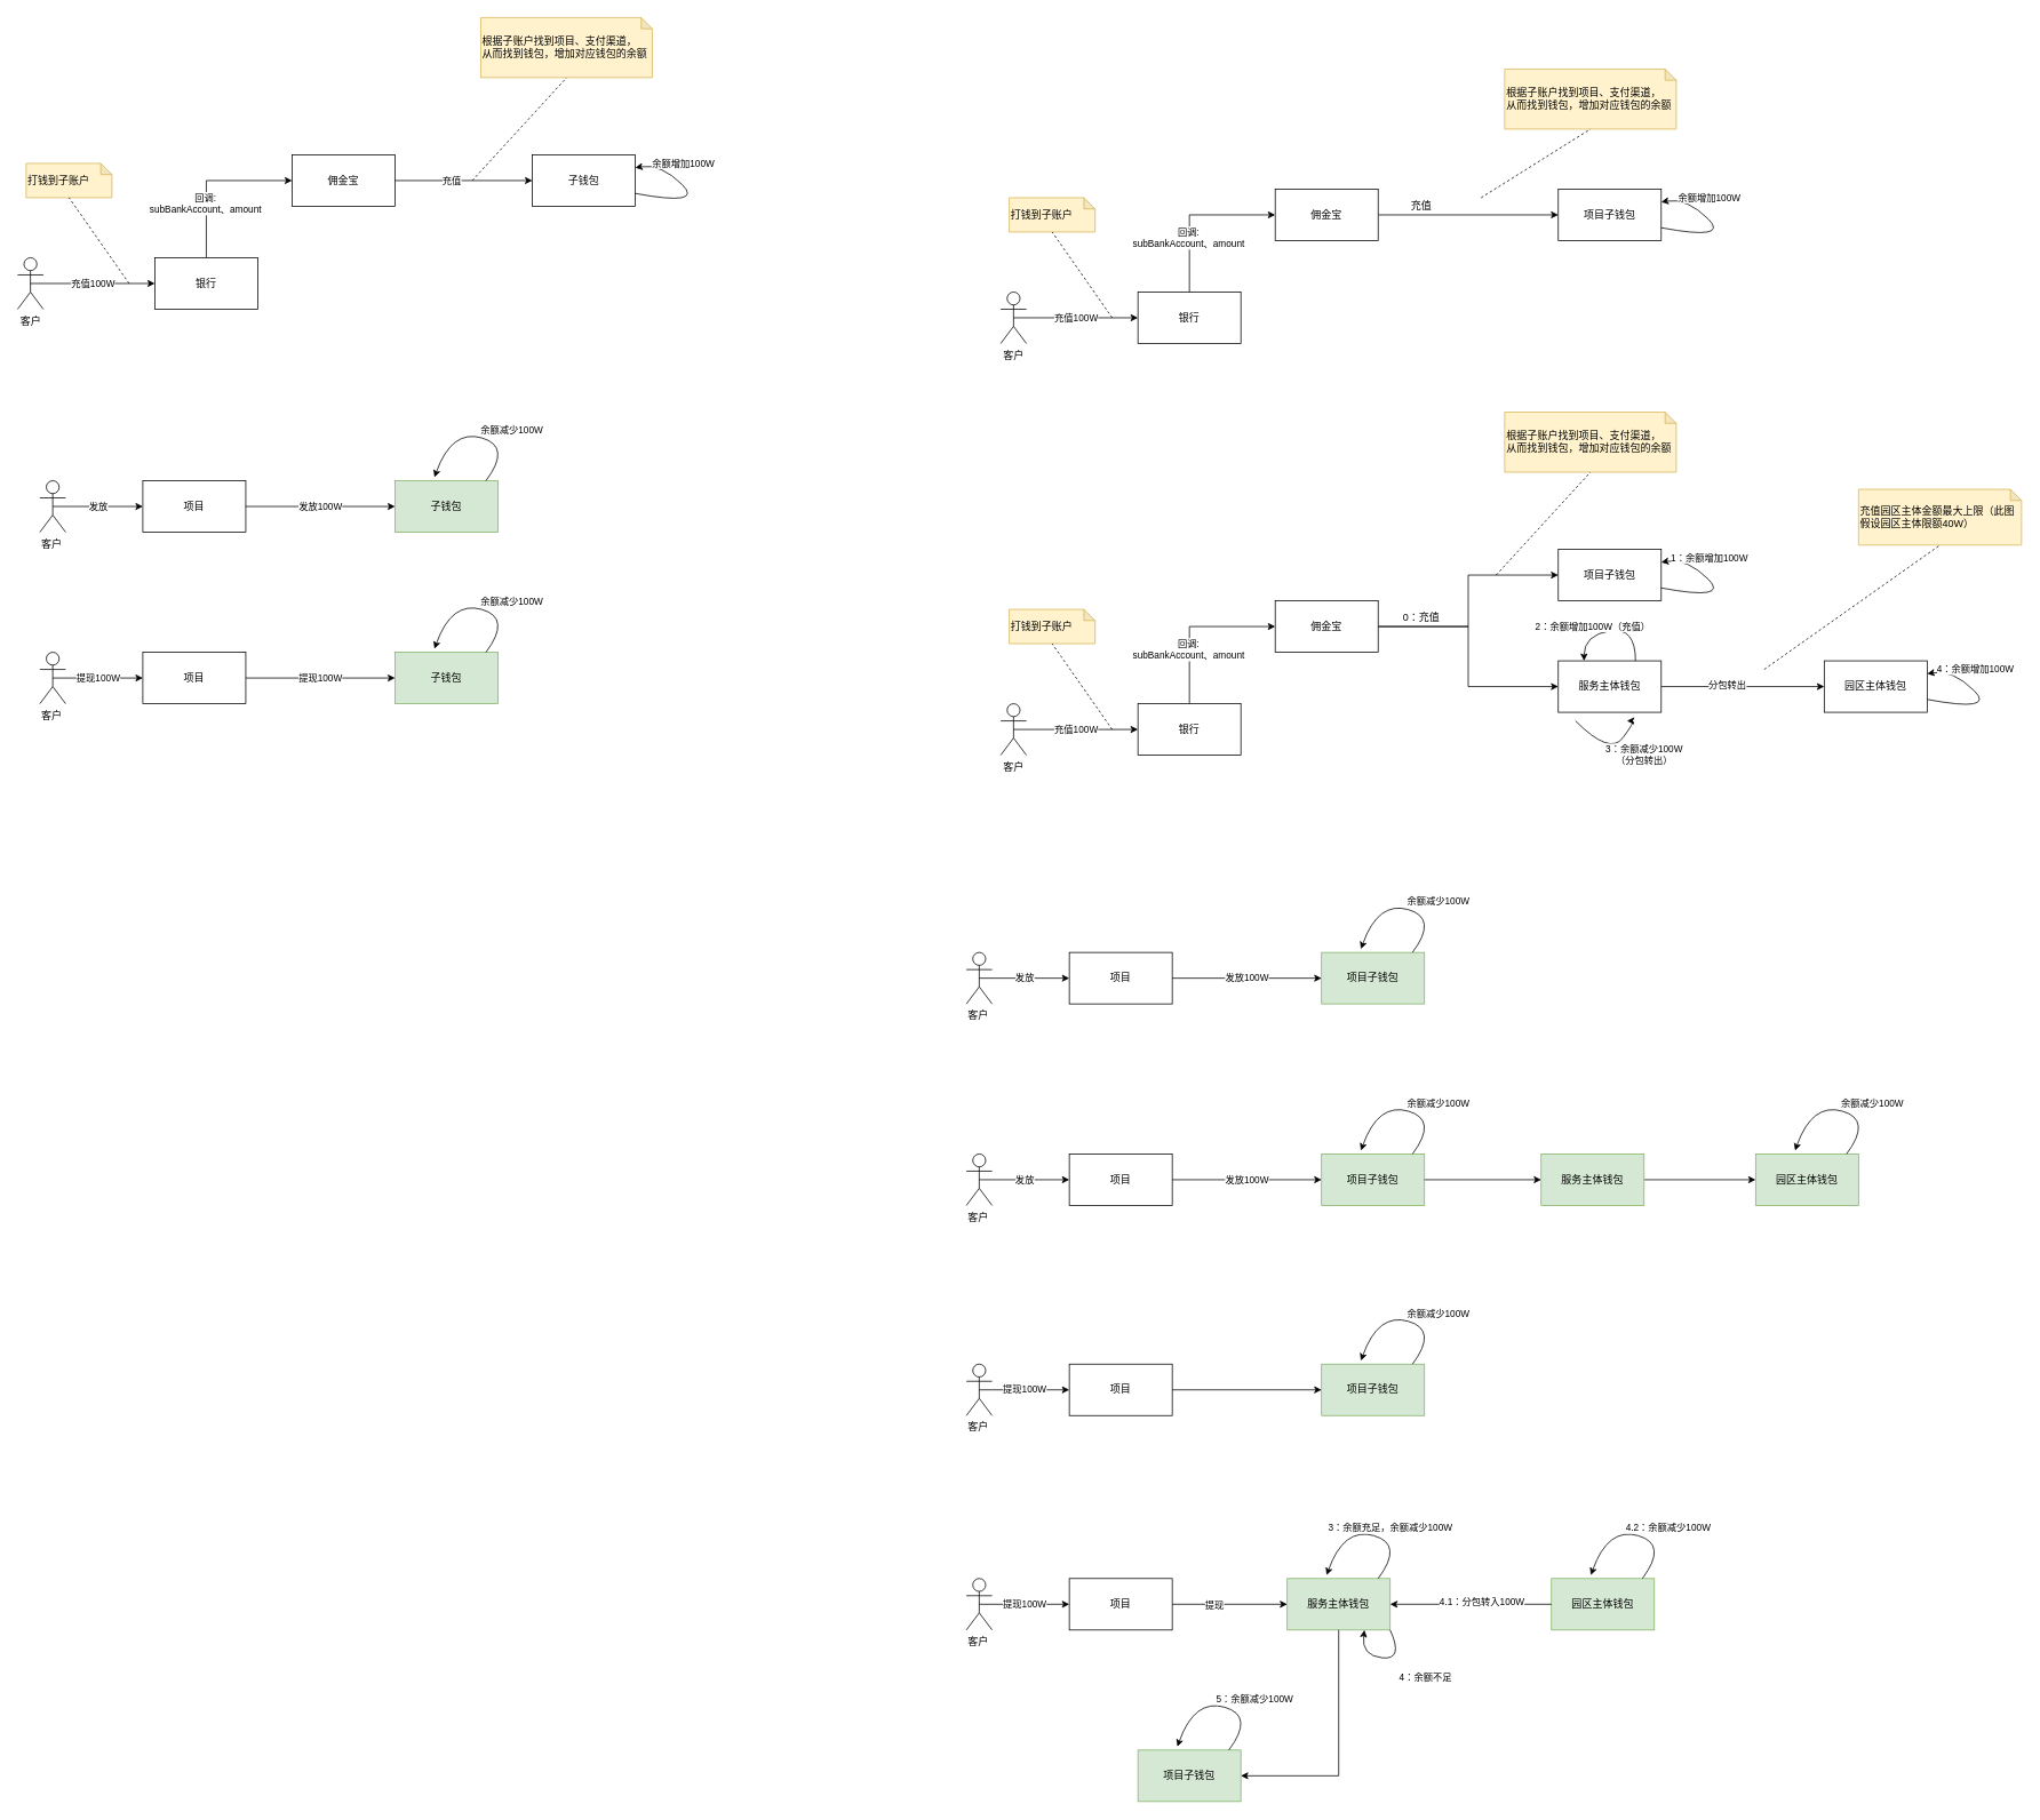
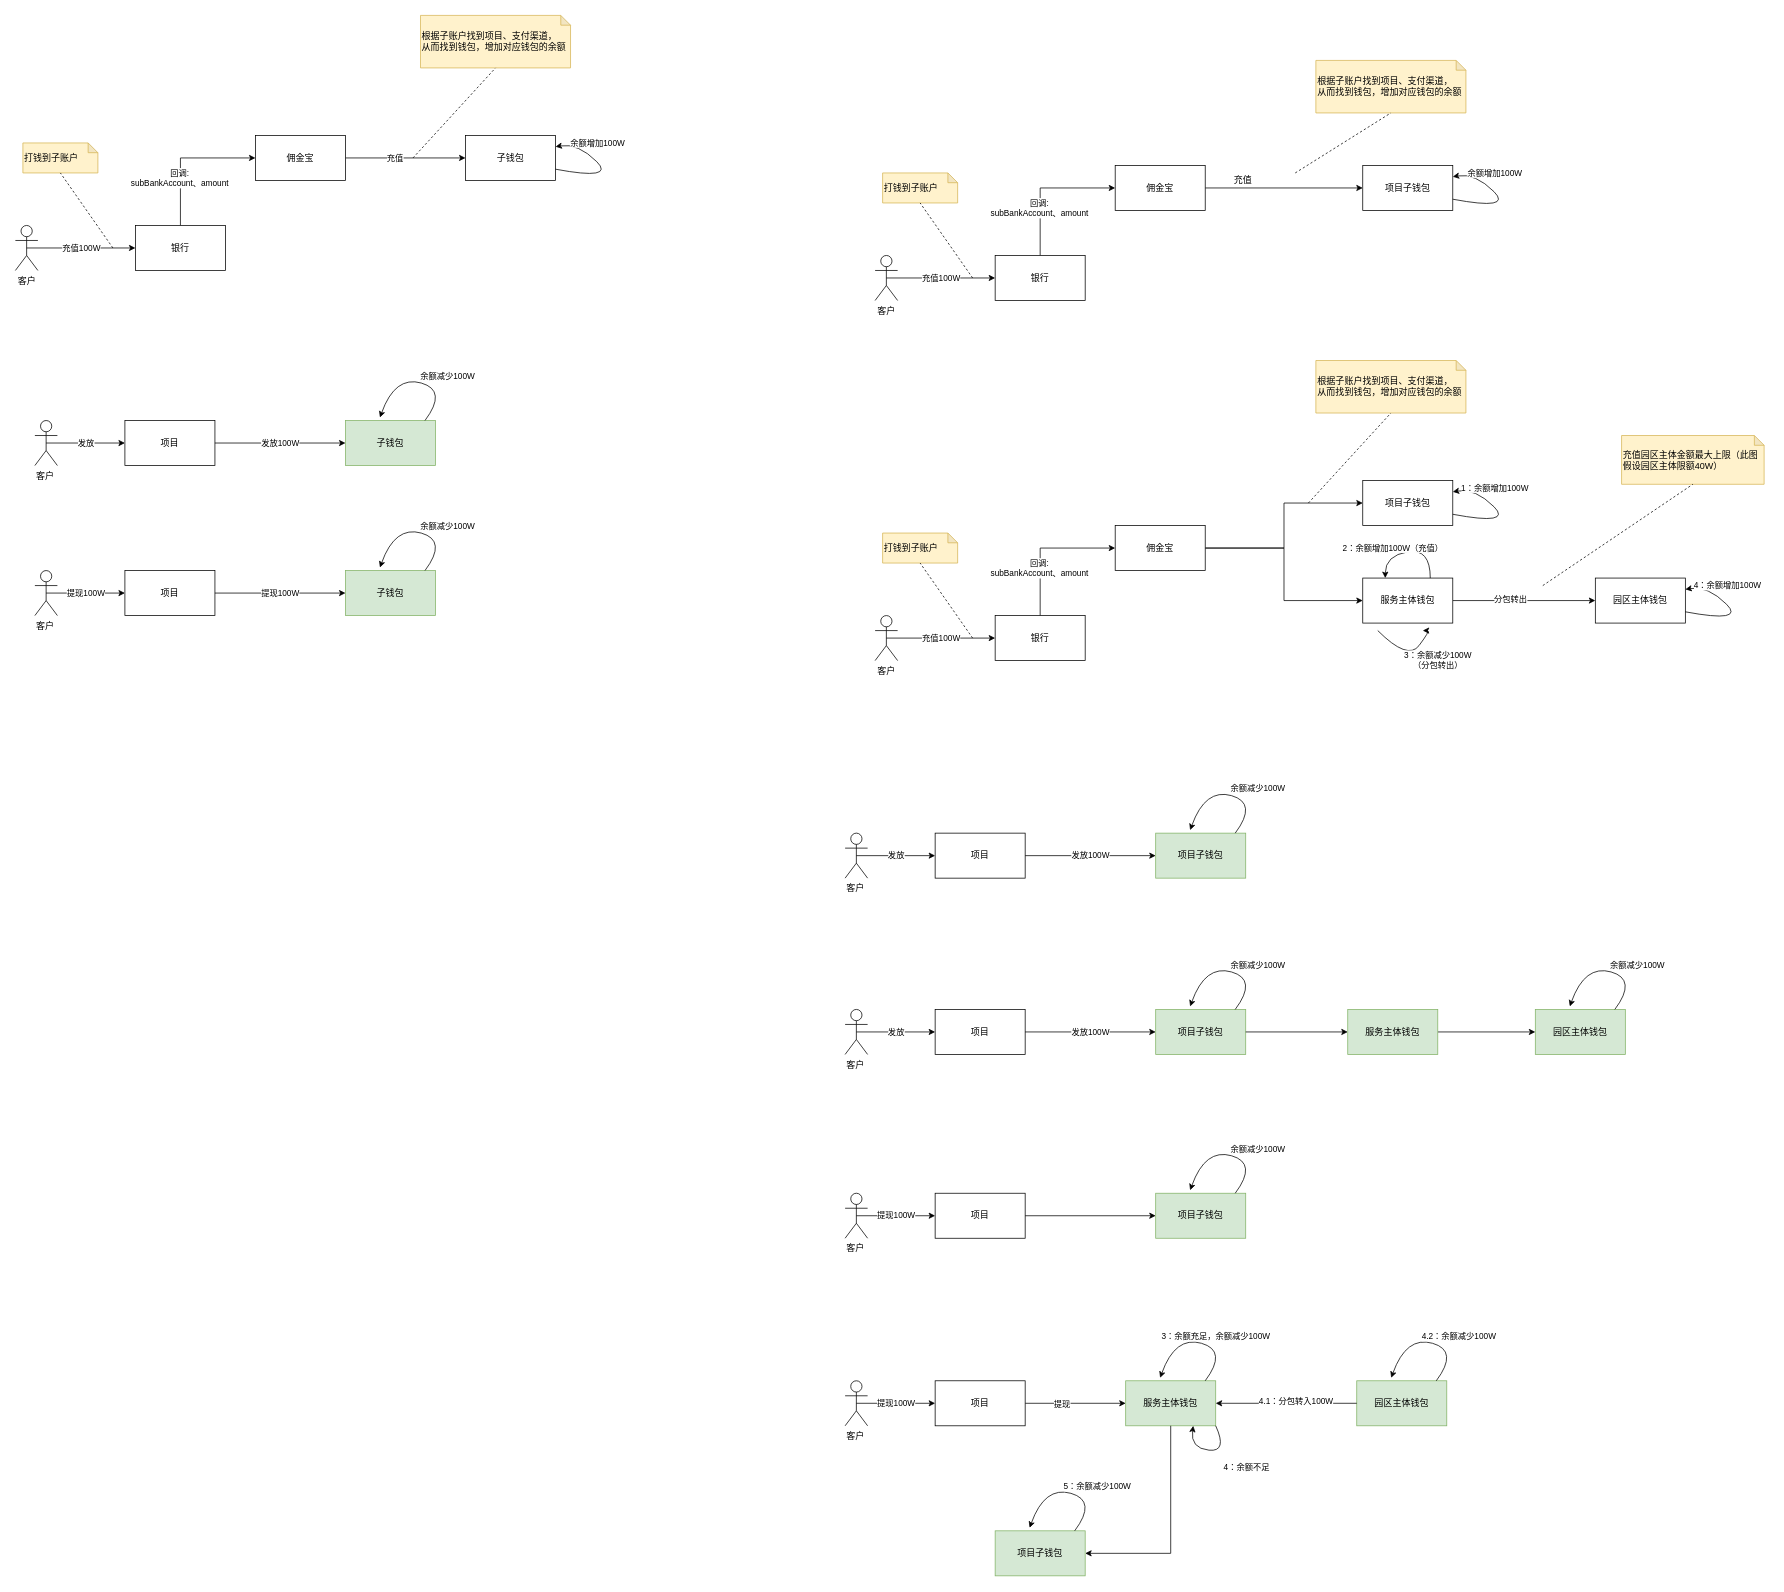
- <mxCell id="89" value="充值园区主体金额最大上限（此图假设园区主体限额40W）" style="shape=note;whiteSpace=wrap;html=1;backgroundOutline=1;darkOpacity=0.05;align=left;fillColor=#fff2cc;strokeColor=#d6b656;size=13;" parent="1" vertex="1"><mxGeometry x="2166" y="570" width="190" height="65" as="geometry" /></mxCell>
+ <mxCell id="89" value="充值园区主体金额最大上限（此图假设园区主体限额40W）" style="shape=note;whiteSpace=wrap;html=1;backgroundOutline=1;darkOpacity=0.05;align=left;fillColor=#fff2cc;strokeColor=#d6b656;size=13;" parent="1" vertex="1"><mxGeometry x="2161" y="580" width="190" height="65" as="geometry" /></mxCell>
- <mxCell id="83" value="0：充值" style="text;html=1;align=center;verticalAlign=middle;resizable=0;points=[];autosize=1;" parent="1" vertex="1"><mxGeometry x="1626" y="710" width="60" height="20" as="geometry" /></mxCell>
